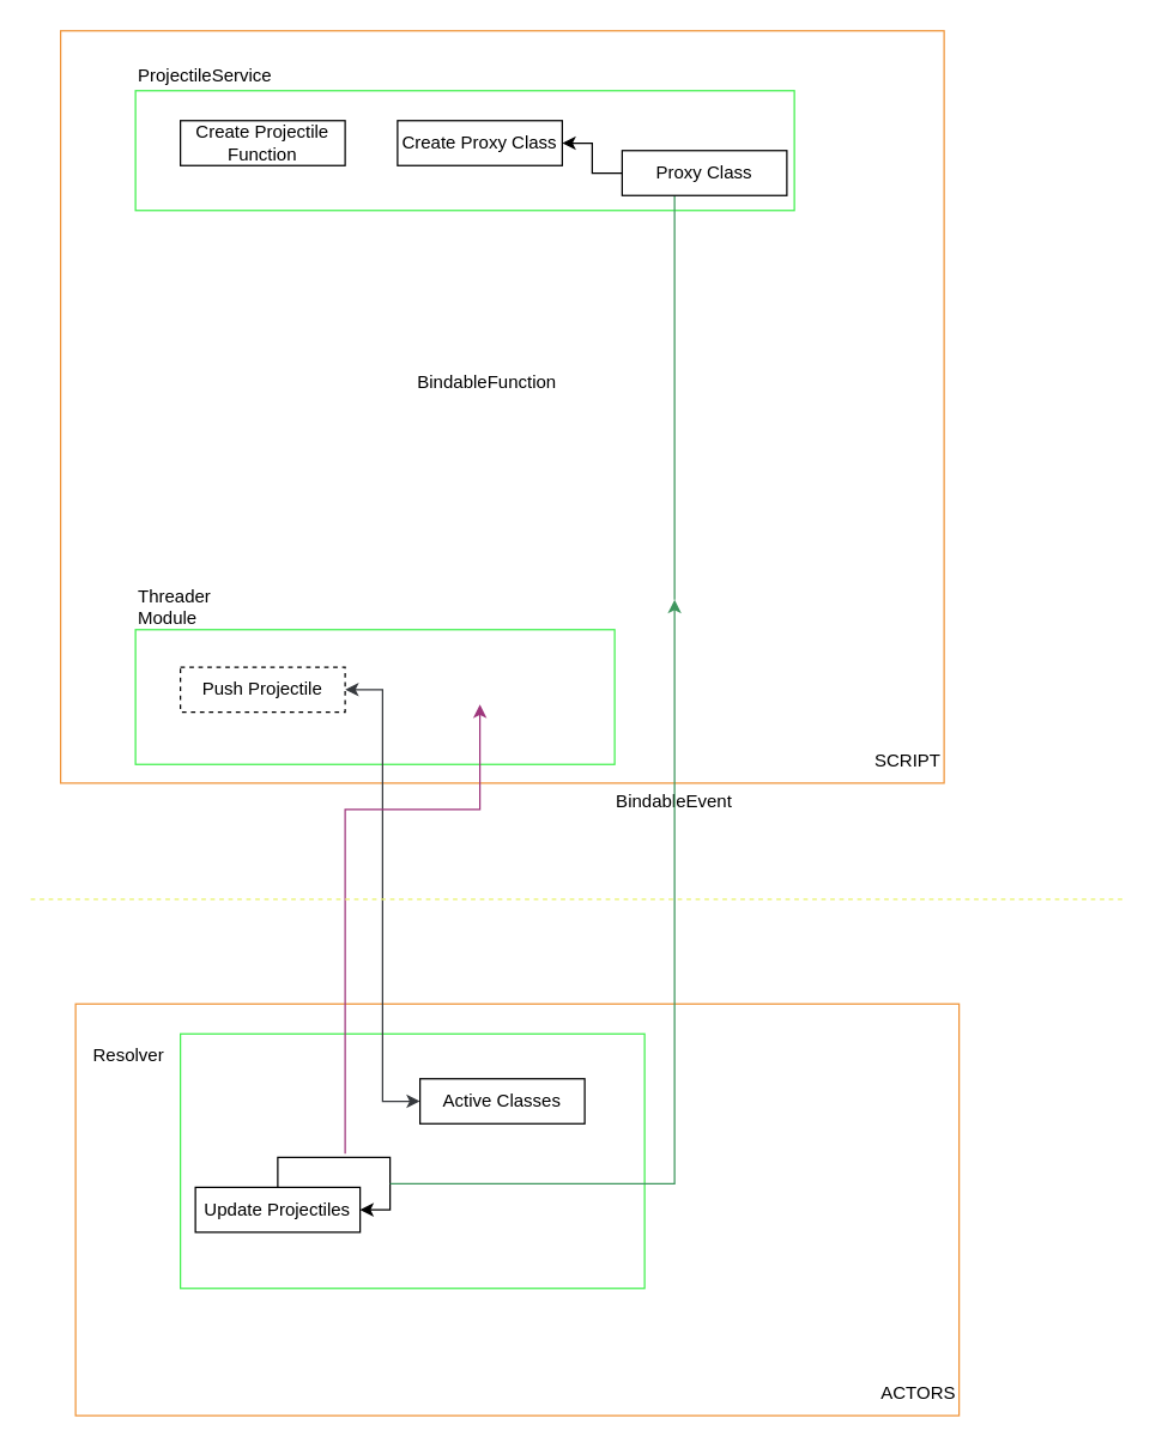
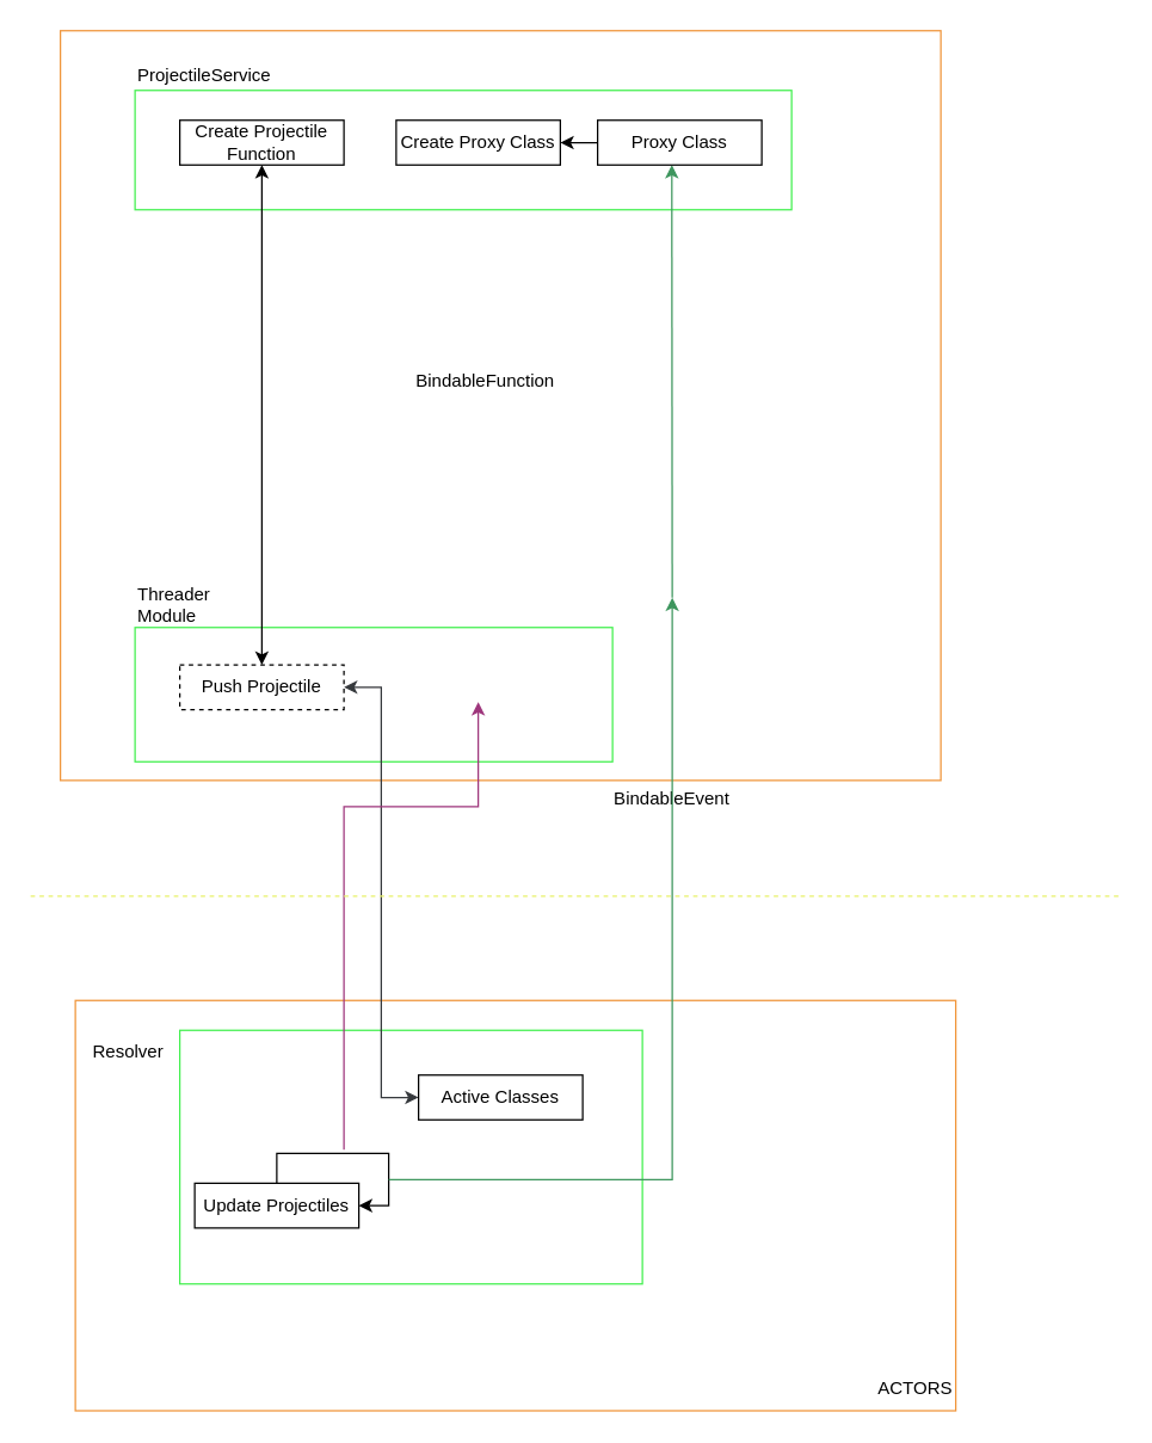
- <mxCell id="24" value="Proxy Class" style="rounded=0;whiteSpace=wrap;html=1;" vertex="1" parent="1"><mxGeometry x="415" y="100" width="110" height="30" as="geometry" /></mxCell>
+ <mxCell id="24" value="Proxy Class" style="rounded=0;whiteSpace=wrap;html=1;" vertex="1" parent="1"><mxGeometry x="400" y="80" width="110" height="30" as="geometry" /></mxCell>
+ <mxCell id="7" style="edgeStyle=orthogonalEdgeStyle;rounded=0;orthogonalLoop=1;jettySize=auto;html=1;entryX=0.5;entryY=0;entryDx=0;entryDy=0;startArrow=classic;startFill=1;" edge="1" parent="1" source="8" target="12"><mxGeometry relative="1" as="geometry" /></mxCell>
- <mxCell id="26" value="SCRIPT" style="text;html=1;strokeColor=none;fillColor=none;align=right;verticalAlign=middle;whiteSpace=wrap;rounded=0;" vertex="1" parent="1"><mxGeometry x="570" y="492.5" width="60" height="30" as="geometry" /></mxCell>
